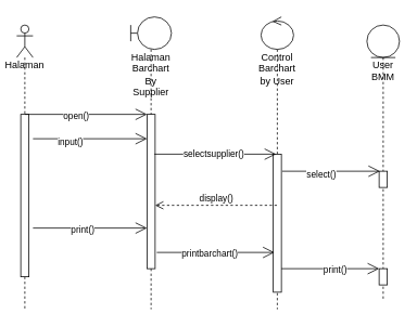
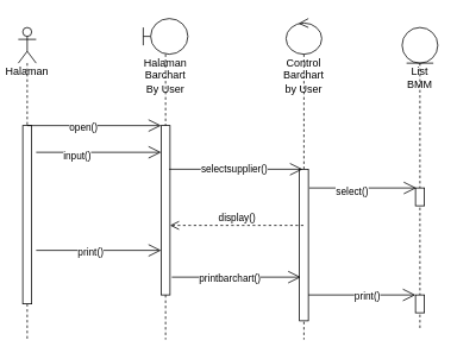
- <mxCell id="8" value="User BMM" style="shape=umlLifeline;participant=umlEntity;perimeter=lifelinePerimeter;whiteSpace=wrap;html=1;container=1;collapsible=0;recursiveResize=0;verticalAlign=top;spacingTop=36;outlineConnect=0;" vertex="1" parent="1"><mxGeometry x="450" y="30" width="40" height="340" as="geometry" /></mxCell>
+ <mxCell id="8" value="List BMM" style="shape=umlLifeline;participant=umlEntity;perimeter=lifelinePerimeter;whiteSpace=wrap;html=1;container=1;collapsible=0;recursiveResize=0;verticalAlign=top;spacingTop=36;outlineConnect=0;" vertex="1" parent="1"><mxGeometry x="450" y="30" width="40" height="340" as="geometry" /></mxCell>
- <mxCell id="4" value="Halaman Barchart By Supplier" style="shape=umlLifeline;participant=umlBoundary;perimeter=lifelinePerimeter;whiteSpace=wrap;html=1;container=1;collapsible=0;recursiveResize=0;verticalAlign=top;spacingTop=36;outlineConnect=0;" vertex="1" parent="1"><mxGeometry x="160" y="20" width="50" height="360" as="geometry" /></mxCell>
+ <mxCell id="4" value="Halaman Barchart By User" style="shape=umlLifeline;participant=umlBoundary;perimeter=lifelinePerimeter;whiteSpace=wrap;html=1;container=1;collapsible=0;recursiveResize=0;verticalAlign=top;spacingTop=36;outlineConnect=0;" vertex="1" parent="1"><mxGeometry x="160" y="20" width="50" height="360" as="geometry" /></mxCell>
